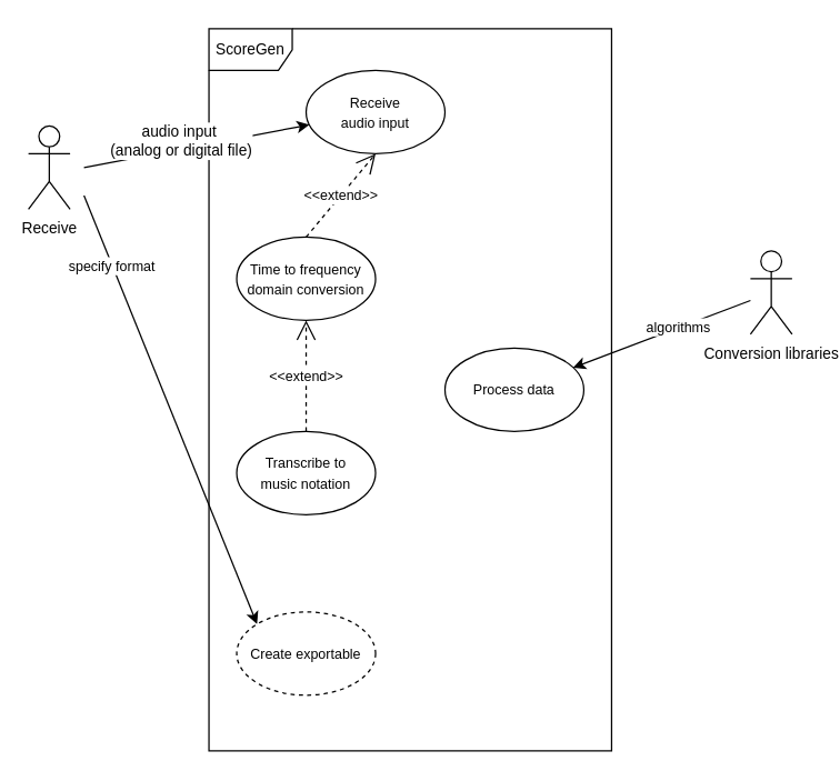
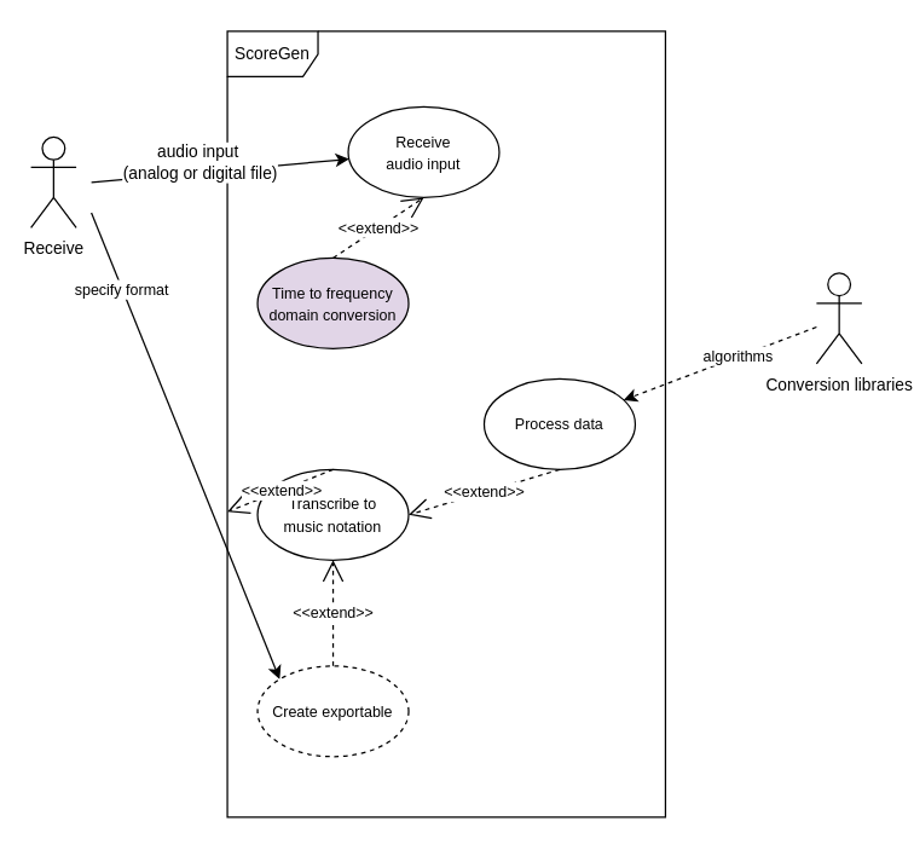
- <mxCell id="11" value="&lt;font style=&quot;font-size: 10px;&quot;&gt;Receive&lt;br&gt; audio input&lt;/font&gt;" style="ellipse;whiteSpace=wrap;html=1;" parent="1" vertex="1"><mxGeometry x="220" y="50" width="100" height="60" as="geometry" /></mxCell>
+ <mxCell id="11" value="&lt;font style=&quot;font-size: 10px;&quot;&gt;Receive&lt;br&gt; audio input&lt;/font&gt;" style="ellipse;whiteSpace=wrap;html=1;" parent="1" vertex="1"><mxGeometry x="230" y="70" width="100" height="60" as="geometry" /></mxCell>
- <mxCell id="12" value="&lt;font style=&quot;font-size: 10px;&quot;&gt;Time to frequency domain conversion&lt;/font&gt;" style="ellipse;whiteSpace=wrap;html=1;" parent="1" vertex="1"><mxGeometry x="170" y="170" width="100" height="60" as="geometry" /></mxCell>
+ <mxCell id="12" value="&lt;font style=&quot;font-size: 10px;&quot;&gt;Time to frequency domain conversion&lt;/font&gt;" style="ellipse;whiteSpace=wrap;html=1;fillColor=#e1d5e7;" parent="1" vertex="1"><mxGeometry x="170" y="170" width="100" height="60" as="geometry" /></mxCell>
- <mxCell id="3" style="rounded=0;orthogonalLoop=1;jettySize=auto;html=1;" parent="1" source="5" target="18" edge="1"><mxGeometry relative="1" as="geometry" /></mxCell>
+ <mxCell id="3" style="rounded=0;orthogonalLoop=1;jettySize=auto;html=1;dashed=1;" parent="1" source="5" target="18" edge="1"><mxGeometry relative="1" as="geometry" /></mxCell>
- <mxCell id="15" value="&lt;font style=&quot;font-size: 10px;&quot;&gt;&amp;lt;&amp;lt;extend&amp;gt;&amp;gt;&lt;/font&gt;" style="endArrow=open;endSize=12;dashed=1;html=1;rounded=0;exitX=0.5;exitY=0;exitDx=0;exitDy=0;entryX=0.5;entryY=1;entryDx=0;entryDy=0;" parent="1" source="14" target="12" edge="1"><mxGeometry x="-0.011" width="160" relative="1" as="geometry"><mxPoint x="300" y="350" as="sourcePoint" /><mxPoint x="280" y="280" as="targetPoint" /><mxPoint as="offset" /></mxGeometry></mxCell>
+ <mxCell id="15" value="&lt;font style=&quot;font-size: 10px;&quot;&gt;&amp;lt;&amp;lt;extend&amp;gt;&amp;gt;&lt;/font&gt;" style="endArrow=open;endSize=12;dashed=1;html=1;rounded=0;exitX=0.5;exitY=0;exitDx=0;exitDy=0;" parent="1" source="14" target="2" edge="1"><mxGeometry x="-0.011" width="160" relative="1" as="geometry"><mxPoint x="300" y="350" as="sourcePoint" /><mxPoint x="280" y="280" as="targetPoint" /><mxPoint as="offset" /></mxGeometry></mxCell>
+ <mxCell id="19" value="&lt;font style=&quot;font-size: 10px;&quot;&gt;&amp;lt;&amp;lt;extend&amp;gt;&amp;gt;&lt;/font&gt;" style="endArrow=open;endSize=12;dashed=1;html=1;rounded=0;exitX=0.5;exitY=1;exitDx=0;exitDy=0;entryX=1;entryY=0.5;entryDx=0;entryDy=0;" parent="1" source="18" target="14" edge="1"><mxGeometry x="-0.011" width="160" relative="1" as="geometry"><mxPoint x="350" y="310" as="sourcePoint" /><mxPoint x="340" y="390" as="targetPoint" /><mxPoint as="offset" /></mxGeometry></mxCell>
+ <mxCell id="17" value="&lt;font style=&quot;font-size: 10px;&quot;&gt;&amp;lt;&amp;lt;extend&amp;gt;&amp;gt;&lt;/font&gt;" style="endArrow=open;endSize=12;dashed=1;html=1;rounded=0;exitX=0.5;exitY=0;exitDx=0;exitDy=0;entryX=0.5;entryY=1;entryDx=0;entryDy=0;" parent="1" source="16" target="14" edge="1"><mxGeometry x="-0.011" width="160" relative="1" as="geometry"><mxPoint x="249.5" y="460" as="sourcePoint" /><mxPoint x="249.5" y="390" as="targetPoint" /><mxPoint as="offset" /></mxGeometry></mxCell>
